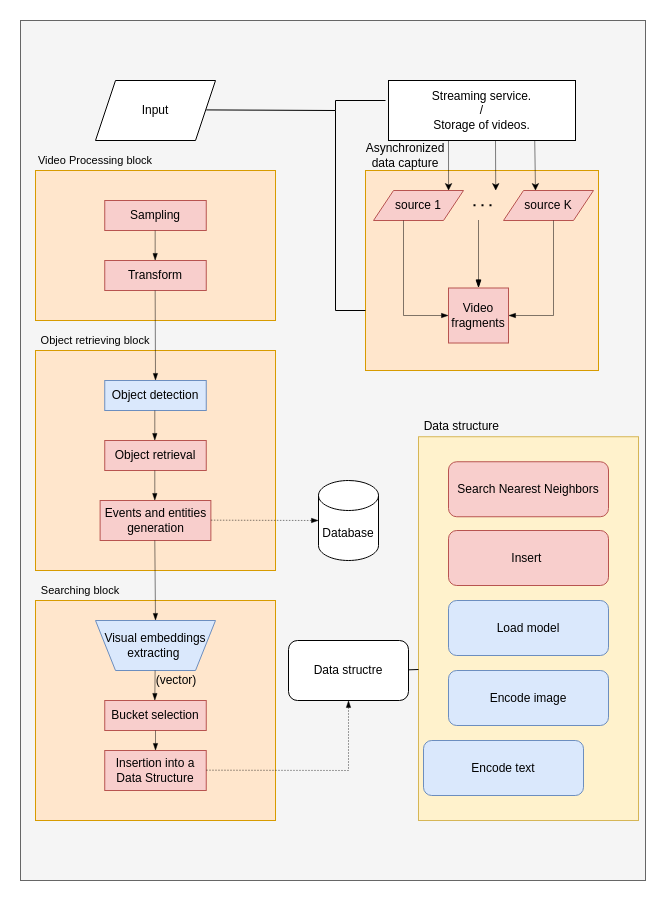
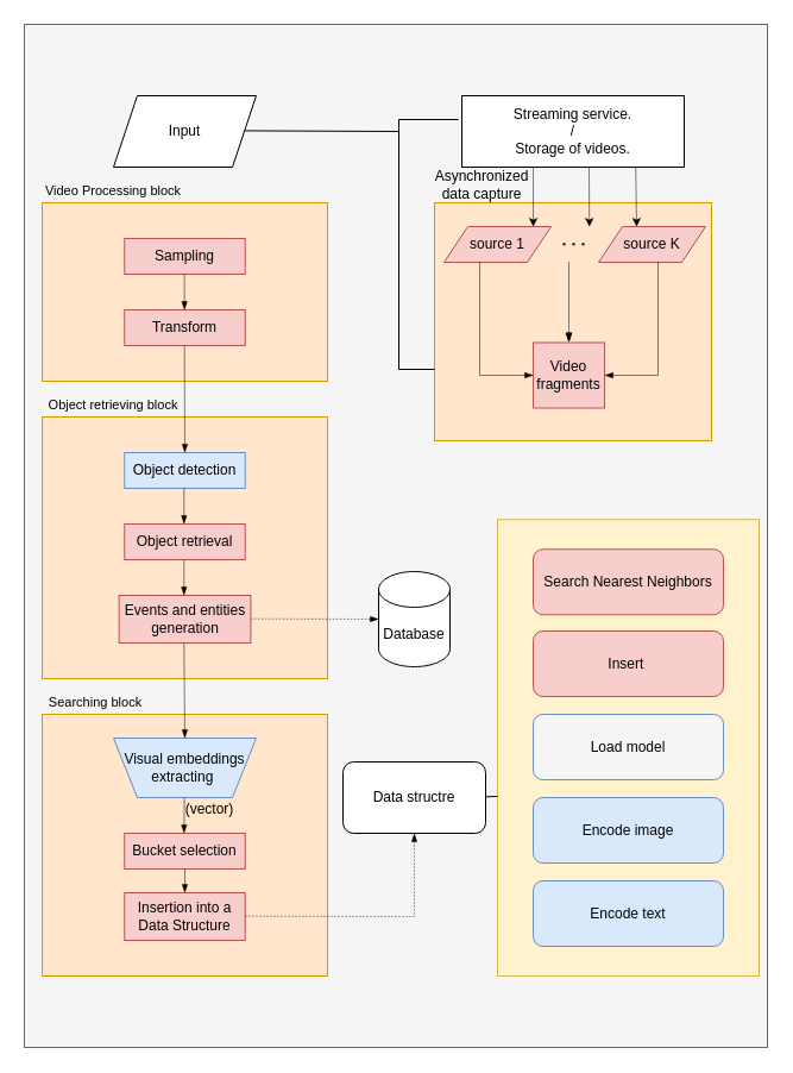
- <mxCell id="31" value="Data structure&amp;nbsp;" style="text;html=1;align=center;verticalAlign=middle;whiteSpace=wrap;rounded=0;" vertex="1" parent="1"><mxGeometry x="418" y="416.25" width="90" height="20" as="geometry" /></mxCell>
- <mxCell id="36" value="Load model" style="rounded=1;whiteSpace=wrap;html=1;fillColor=#dae8fc;strokeColor=#6c8ebf;" vertex="1" parent="1"><mxGeometry x="448" y="600" width="160" height="55" as="geometry" /></mxCell>
+ <mxCell id="36" value="Load model" style="rounded=1;whiteSpace=wrap;html=1;fillColor=#f5f5f5;strokeColor=#6c8ebf;" vertex="1" parent="1"><mxGeometry x="448" y="600" width="160" height="55" as="geometry" /></mxCell>
- <mxCell id="38" value="Encode text" style="rounded=1;whiteSpace=wrap;html=1;fillColor=#dae8fc;strokeColor=#6c8ebf;" vertex="1" parent="1"><mxGeometry x="423" y="740" width="160" height="55" as="geometry" /></mxCell>
+ <mxCell id="38" value="Encode text" style="rounded=1;whiteSpace=wrap;html=1;fillColor=#dae8fc;strokeColor=#6c8ebf;" vertex="1" parent="1"><mxGeometry x="448" y="740" width="160" height="55" as="geometry" /></mxCell>
